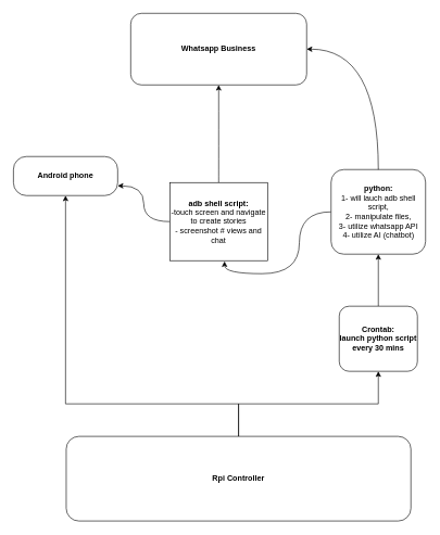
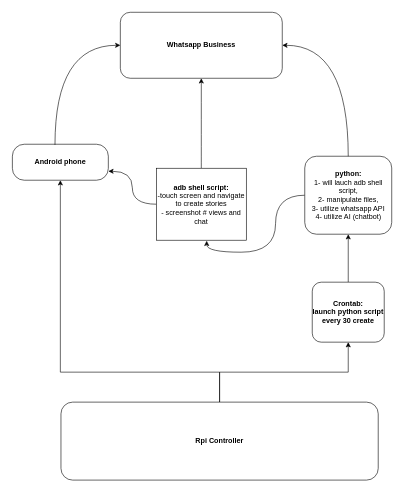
+ <mxCell id="14" style="edgeStyle=orthogonalEdgeStyle;curved=1;orthogonalLoop=1;jettySize=auto;html=1;exitX=0.444;exitY=0.017;exitDx=0;exitDy=0;exitPerimeter=0;entryX=0;entryY=0.5;entryDx=0;entryDy=0;" parent="1" source="5" target="6" edge="1"><mxGeometry relative="1" as="geometry"><mxPoint x="130" y="270" as="sourcePoint" /><mxPoint x="-65" y="160" as="targetPoint" /></mxGeometry></mxCell>
- <mxCell id="13" value="&lt;b&gt;Crontab:&lt;br&gt;launch python script every 30 mins&lt;br&gt;&lt;/b&gt;" style="rounded=1;whiteSpace=wrap;html=1;" parent="1" vertex="1"><mxGeometry x="520" y="470" width="120" height="100" as="geometry" /></mxCell>
+ <mxCell id="13" value="&lt;b&gt;Crontab:&lt;br&gt;launch python script every 30 create&lt;br&gt;&lt;/b&gt;" style="rounded=1;whiteSpace=wrap;html=1;" parent="1" vertex="1"><mxGeometry x="520" y="470" width="120" height="100" as="geometry" /></mxCell>
